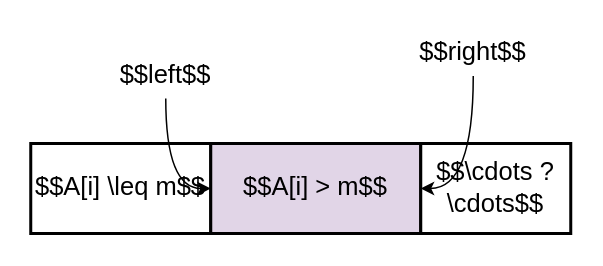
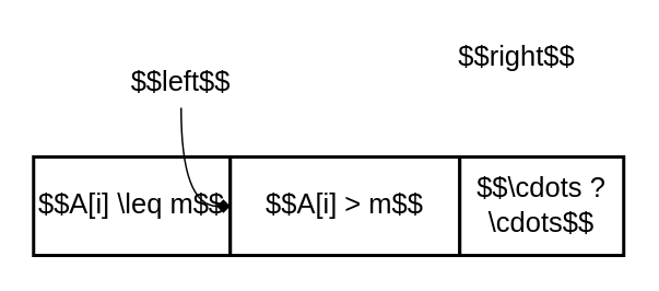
- <mxCell id="7" style="edgeStyle=orthogonalEdgeStyle;curved=1;rounded=0;orthogonalLoop=1;jettySize=auto;html=1;exitX=0.5;exitY=1;exitDx=0;exitDy=0;entryX=1;entryY=0.5;entryDx=0;entryDy=0;fontSize=17;" edge="1" parent="1" source="8" target="3"><mxGeometry relative="1" as="geometry" /></mxCell>
- <mxCell id="5" style="edgeStyle=orthogonalEdgeStyle;curved=1;rounded=0;orthogonalLoop=1;jettySize=auto;html=1;exitX=0.5;exitY=1;exitDx=0;exitDy=0;entryX=0;entryY=0.5;entryDx=0;entryDy=0;" edge="1" parent="1" source="6" target="3"><mxGeometry relative="1" as="geometry" /></mxCell>
+ <mxCell id="5" style="edgeStyle=orthogonalEdgeStyle;curved=1;rounded=0;orthogonalLoop=1;jettySize=auto;html=1;exitX=0.5;exitY=1;exitDx=0;exitDy=0;entryX=0;entryY=0.5;entryDx=0;entryDy=0;endArrow=diamond;" edge="1" parent="1" source="6" target="3"><mxGeometry relative="1" as="geometry" /></mxCell>
- <mxCell id="3" value="&lt;span style=&quot;font-size: 17px;&quot;&gt;$$A[i] &amp;gt; m$$&lt;/span&gt;" style="rounded=0;whiteSpace=wrap;html=1;strokeWidth=2;fillColor=#e1d5e7;" vertex="1" parent="1"><mxGeometry x="140" y="95" width="140" height="60" as="geometry" /></mxCell>
+ <mxCell id="3" value="&lt;span style=&quot;font-size: 17px;&quot;&gt;$$A[i] &amp;gt; m$$&lt;/span&gt;" style="rounded=0;whiteSpace=wrap;html=1;strokeWidth=2;" vertex="1" parent="1"><mxGeometry x="140" y="95" width="140" height="60" as="geometry" /></mxCell>
